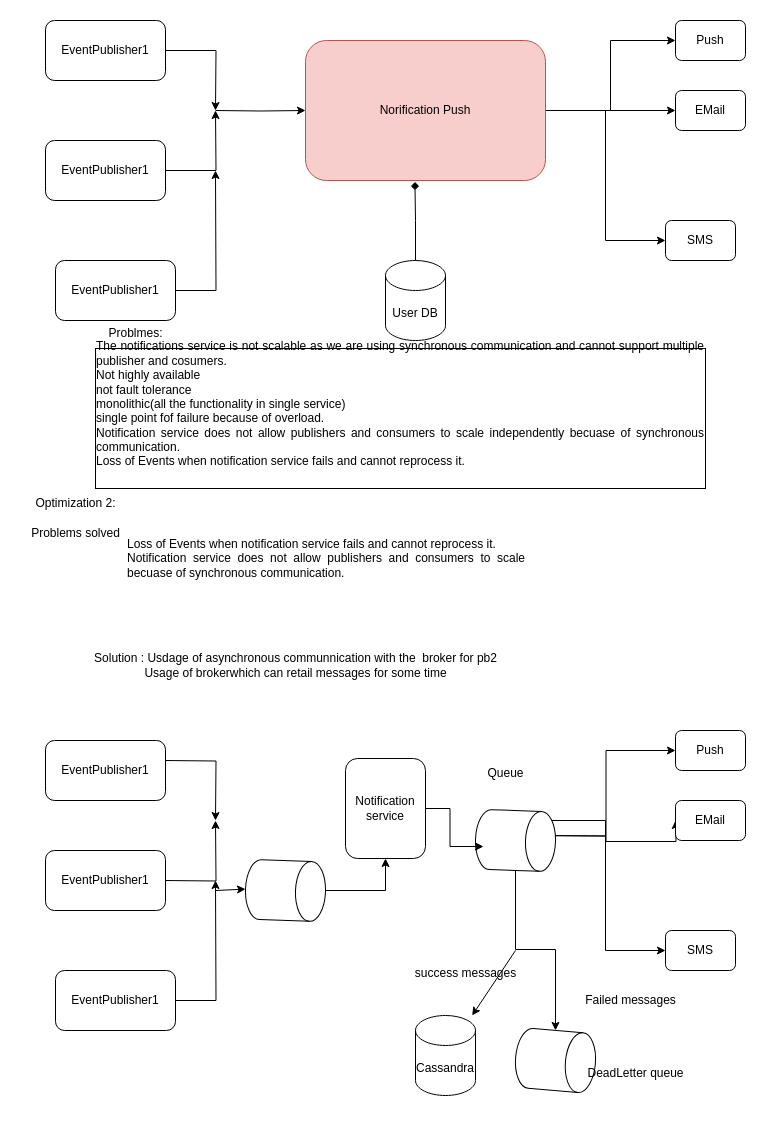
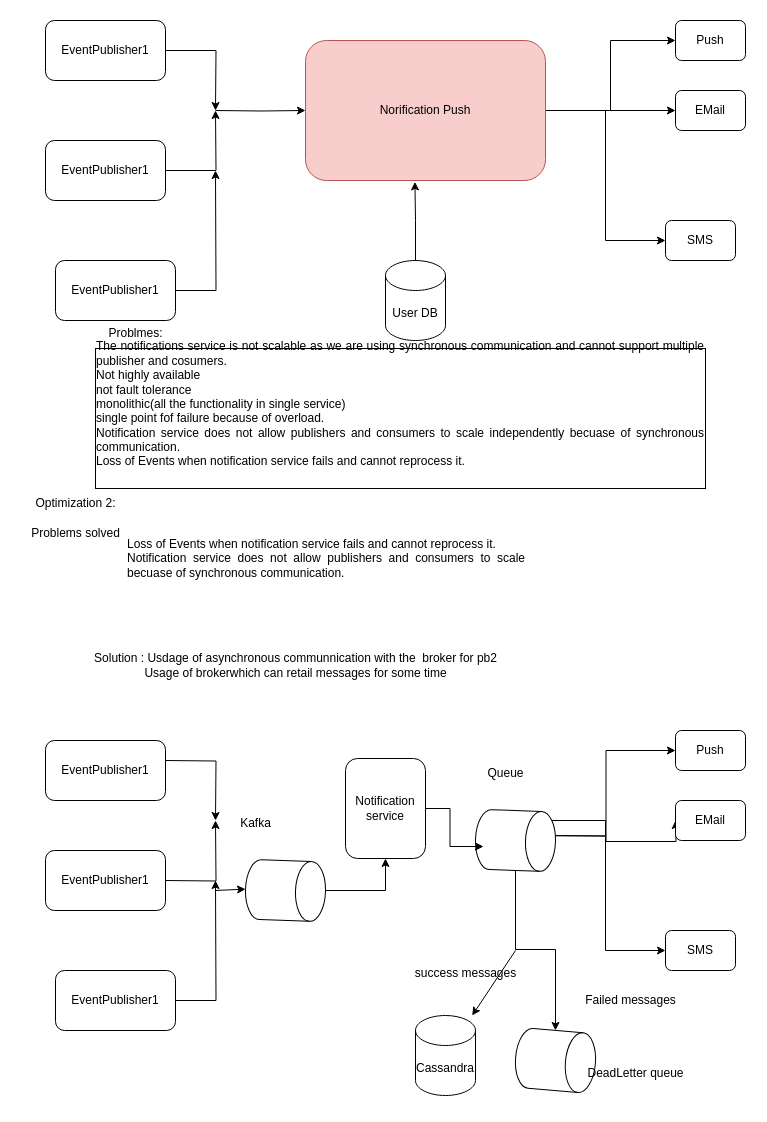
- <mxCell id="17" style="edgeStyle=orthogonalEdgeStyle;rounded=0;orthogonalLoop=1;jettySize=auto;html=1;entryX=0.456;entryY=1.01;entryDx=0;entryDy=0;entryPerimeter=0;endArrow=diamond;" edge="1" parent="1" source="16" target="6"><mxGeometry relative="1" as="geometry" /></mxCell>
+ <mxCell id="17" style="edgeStyle=orthogonalEdgeStyle;rounded=0;orthogonalLoop=1;jettySize=auto;html=1;entryX=0.456;entryY=1.01;entryDx=0;entryDy=0;entryPerimeter=0;" edge="1" parent="1" source="16" target="6"><mxGeometry relative="1" as="geometry" /></mxCell>
+ <mxCell id="43" value="Kafka" style="text;html=1;align=center;verticalAlign=middle;resizable=0;points=[];autosize=1;strokeColor=none;fillColor=none;" vertex="1" parent="1"><mxGeometry x="230" y="808" width="50" height="30" as="geometry" /></mxCell>
